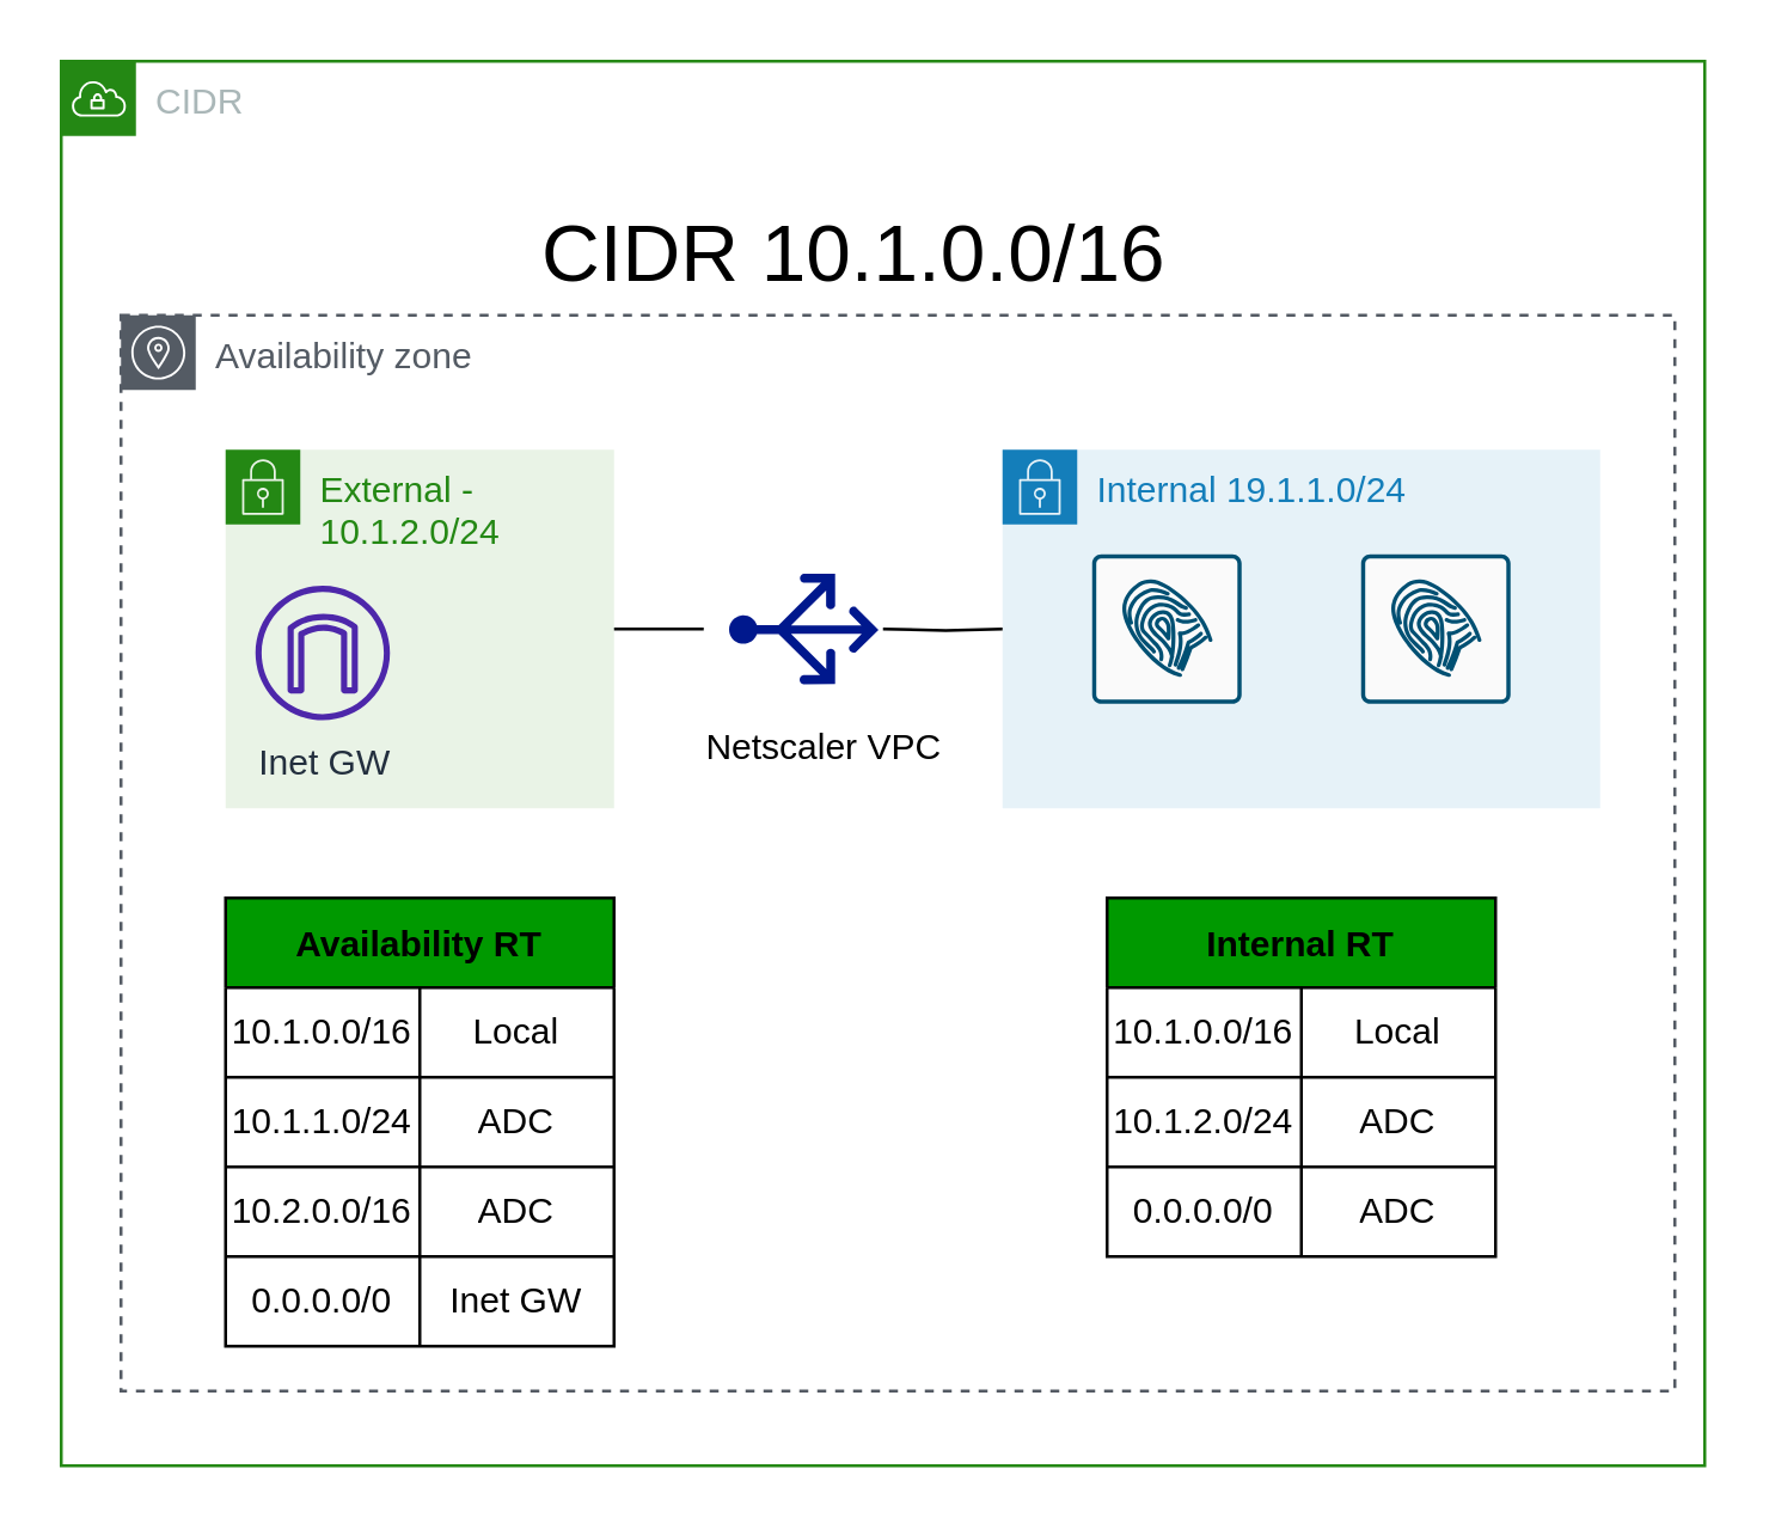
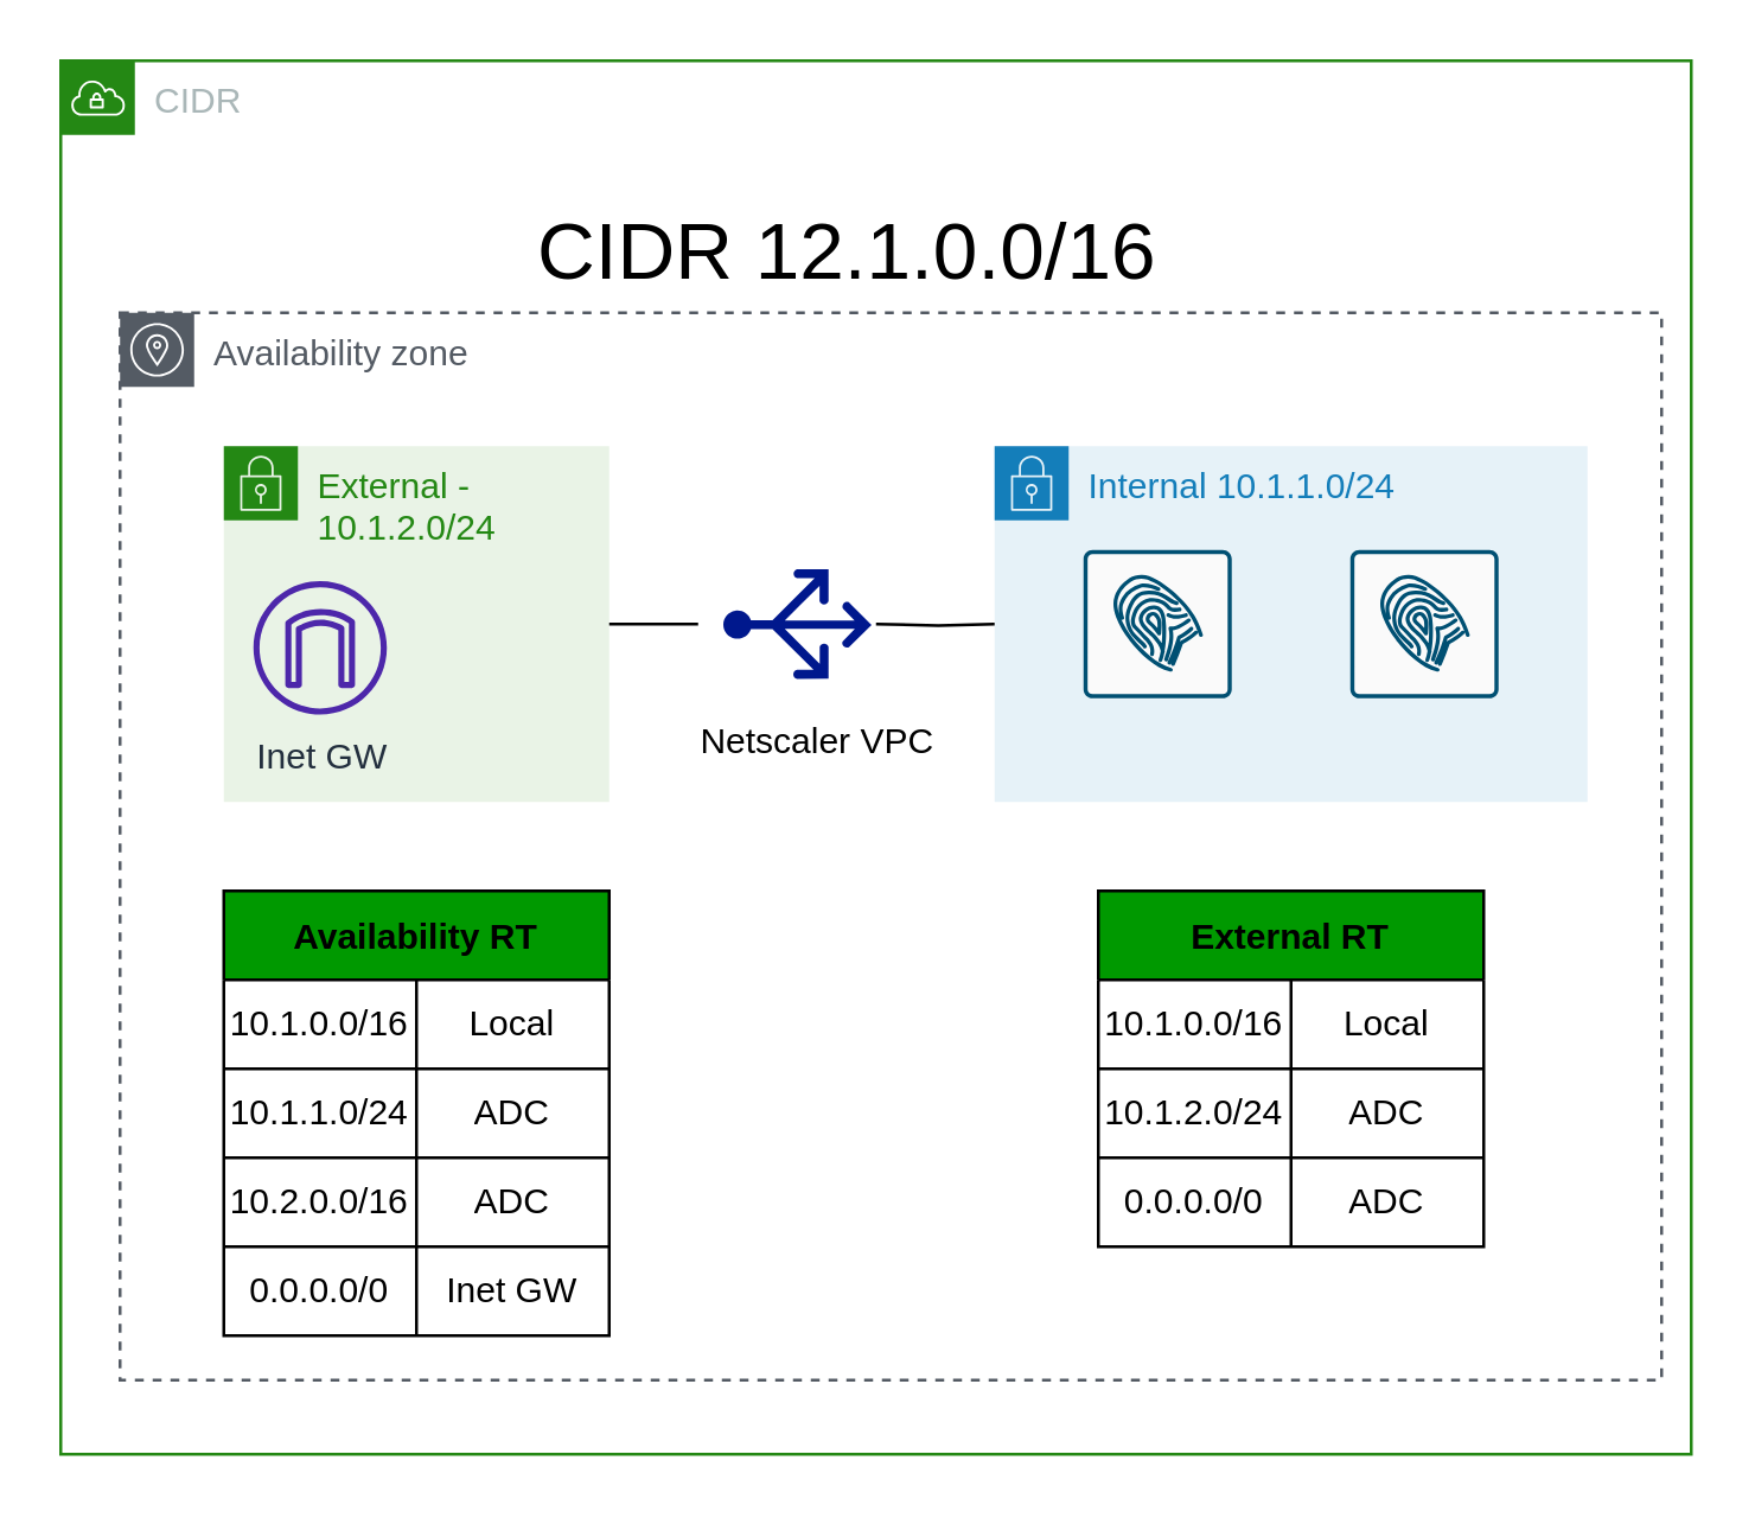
- <mxCell id="34" value="CIDR 10.1.0.0/16" style="text;html=1;align=center;verticalAlign=middle;resizable=0;points=[];autosize=1;strokeColor=none;fillColor=none;fontSize=27;" parent="2" vertex="1"><mxGeometry x="150" y="40" width="230" height="50" as="geometry" /></mxCell>
+ <mxCell id="34" value="CIDR 12.1.0.0/16" style="text;html=1;align=center;verticalAlign=middle;resizable=0;points=[];autosize=1;strokeColor=none;fillColor=none;fontSize=27;" parent="2" vertex="1"><mxGeometry x="150" y="40" width="230" height="50" as="geometry" /></mxCell>
- <mxCell id="5" value="Internal 19.1.1.0/24" style="points=[[0,0],[0.25,0],[0.5,0],[0.75,0],[1,0],[1,0.25],[1,0.5],[1,0.75],[1,1],[0.75,1],[0.5,1],[0.25,1],[0,1],[0,0.75],[0,0.5],[0,0.25]];outlineConnect=0;gradientColor=none;html=1;whiteSpace=wrap;fontSize=12;fontStyle=0;container=1;pointerEvents=0;collapsible=0;recursiveResize=0;shape=mxgraph.aws4.group;grIcon=mxgraph.aws4.group_security_group;grStroke=0;strokeColor=#147EBA;fillColor=#E6F2F8;verticalAlign=top;align=left;spacingLeft=30;fontColor=#147EBA;dashed=0;" parent="2" vertex="1"><mxGeometry x="315" y="130" width="200" height="120" as="geometry" /></mxCell>
+ <mxCell id="5" value="Internal 10.1.1.0/24" style="points=[[0,0],[0.25,0],[0.5,0],[0.75,0],[1,0],[1,0.25],[1,0.5],[1,0.75],[1,1],[0.75,1],[0.5,1],[0.25,1],[0,1],[0,0.75],[0,0.5],[0,0.25]];outlineConnect=0;gradientColor=none;html=1;whiteSpace=wrap;fontSize=12;fontStyle=0;container=1;pointerEvents=0;collapsible=0;recursiveResize=0;shape=mxgraph.aws4.group;grIcon=mxgraph.aws4.group_security_group;grStroke=0;strokeColor=#147EBA;fillColor=#E6F2F8;verticalAlign=top;align=left;spacingLeft=30;fontColor=#147EBA;dashed=0;" parent="2" vertex="1"><mxGeometry x="315" y="130" width="200" height="120" as="geometry" /></mxCell>
- <mxCell id="24" value="Internal RT" style="shape=table;startSize=30;container=1;collapsible=0;childLayout=tableLayout;fontStyle=1;align=center;fillColor=#009900;" parent="2" vertex="1"><mxGeometry x="350" y="280" width="130" height="120" as="geometry" /></mxCell>
+ <mxCell id="24" value="External RT" style="shape=table;startSize=30;container=1;collapsible=0;childLayout=tableLayout;fontStyle=1;align=center;fillColor=#009900;" parent="2" vertex="1"><mxGeometry x="350" y="280" width="130" height="120" as="geometry" /></mxCell>
